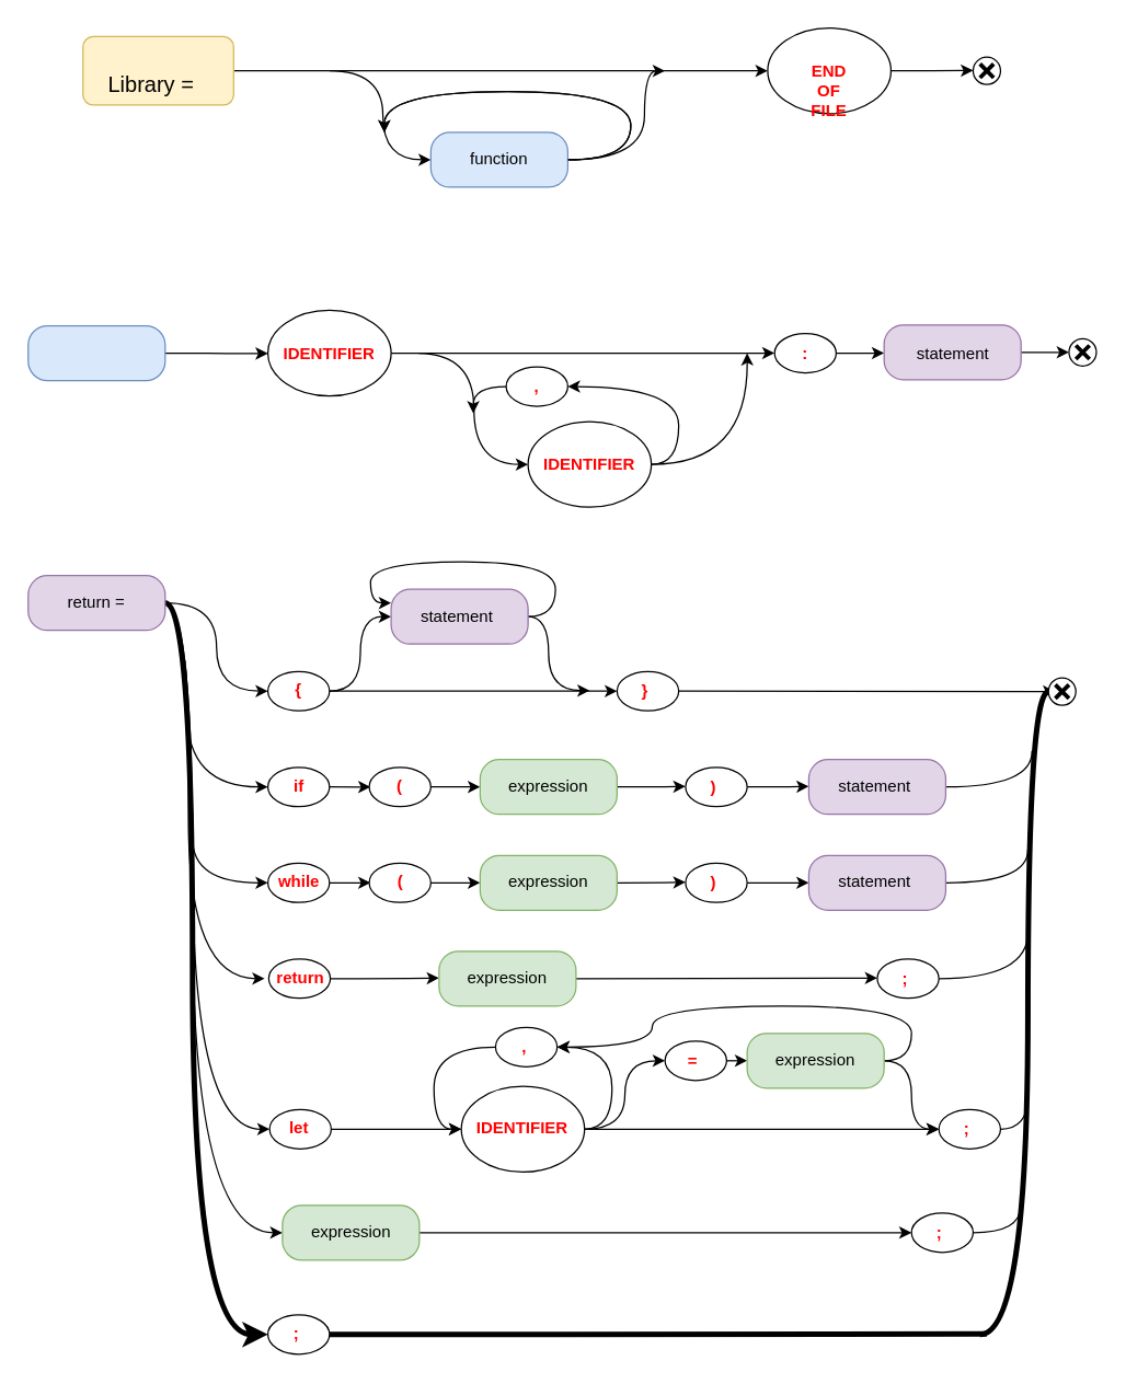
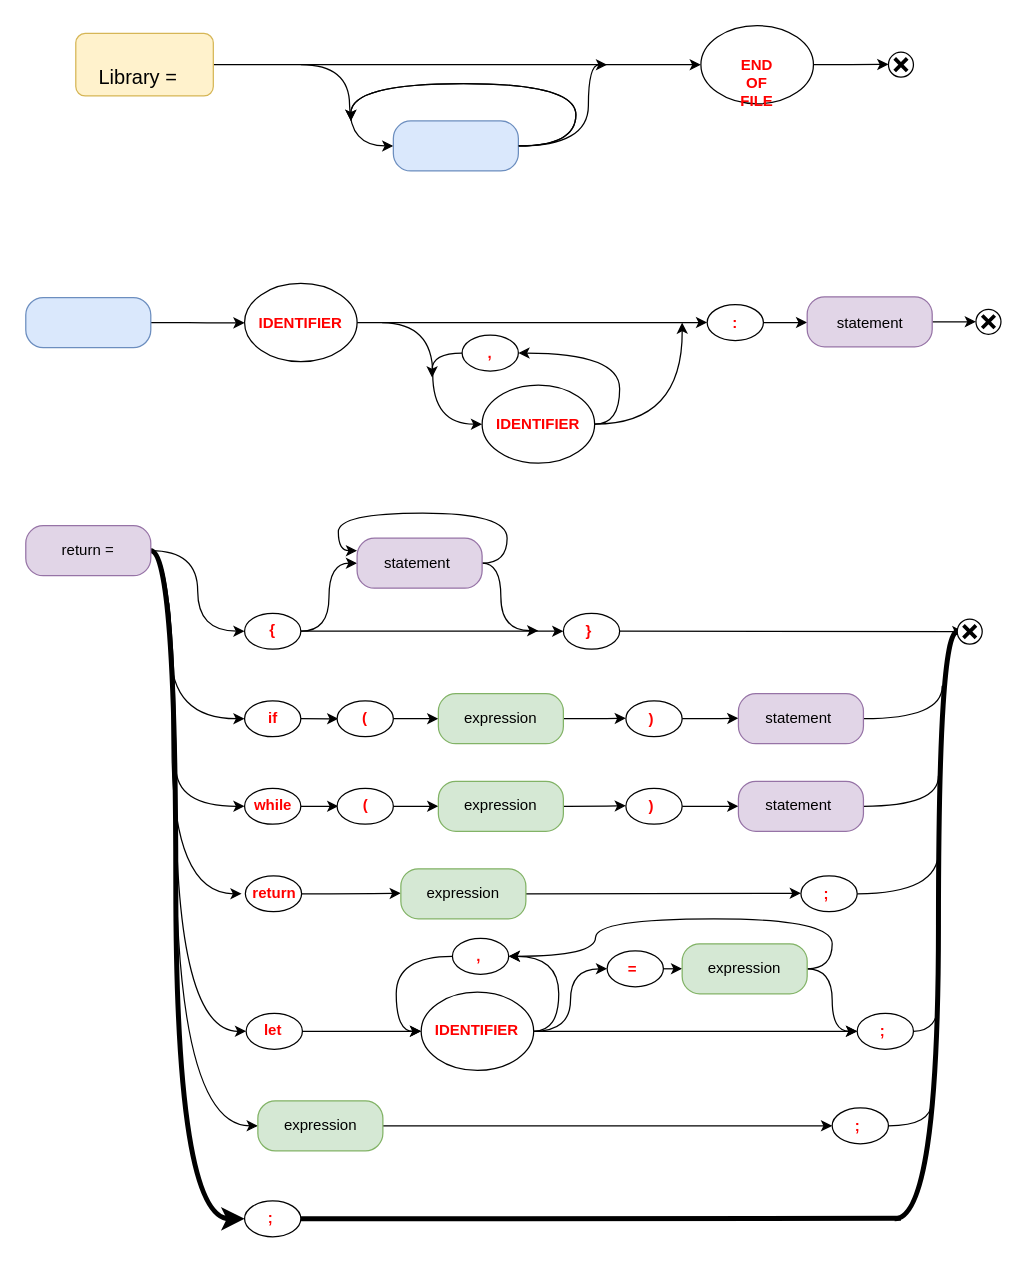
- <mxCell id="14" value="function" style="text;html=1;strokeColor=none;fillColor=none;align=center;verticalAlign=middle;whiteSpace=wrap;rounded=0;" parent="1" vertex="1"><mxGeometry x="344" y="106.25" width="40" height="20" as="geometry" /></mxCell>
